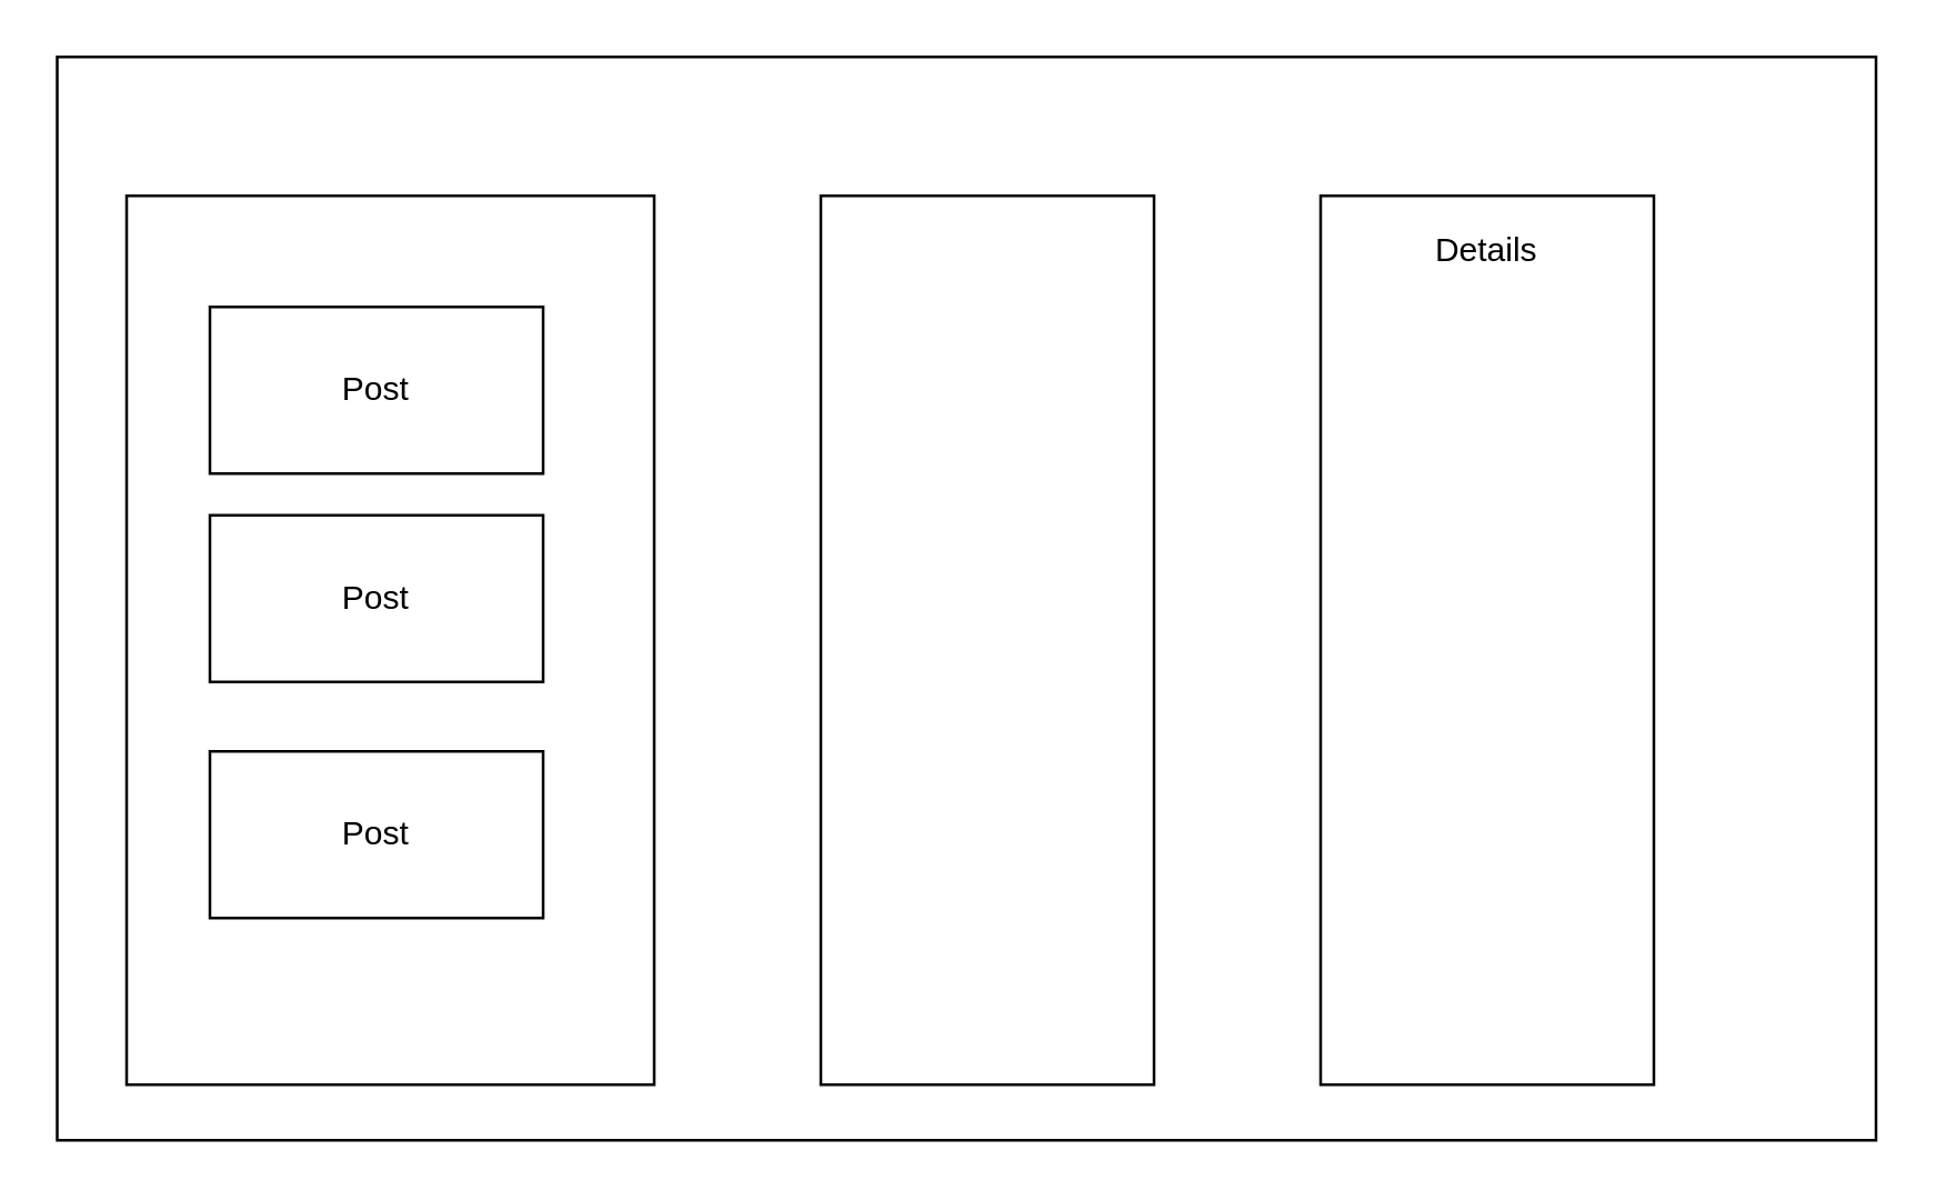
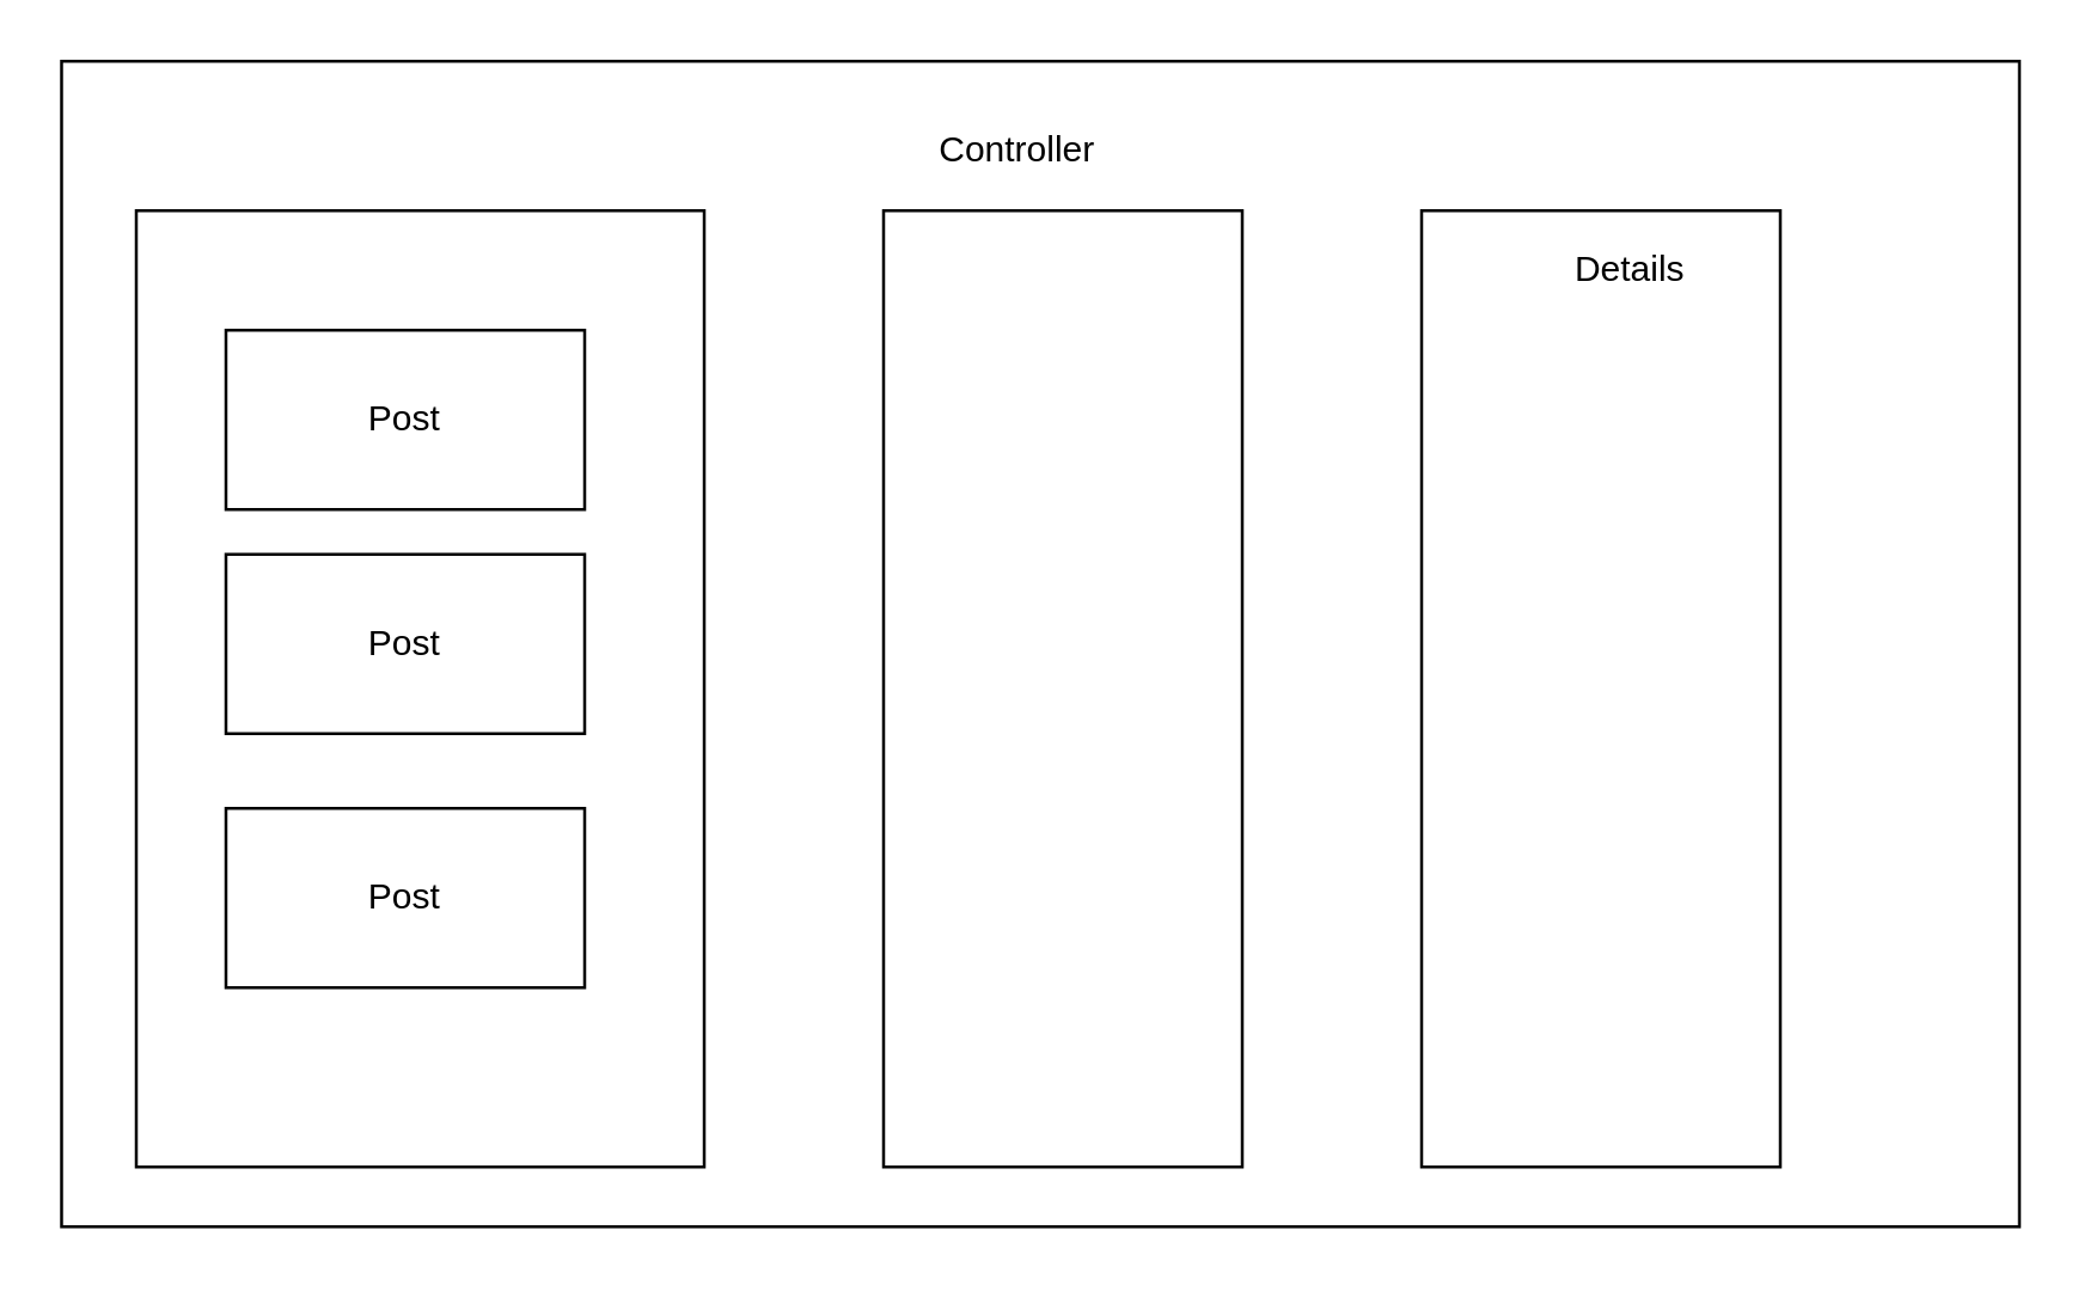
+ <mxCell id="3" value="Controller" style="text;html=1;strokeColor=none;fillColor=none;align=center;verticalAlign=middle;whiteSpace=wrap;rounded=0;" vertex="1" parent="1"><mxGeometry x="320" y="40" width="40" height="20" as="geometry" /></mxCell>
- <mxCell id="10" value="Details" style="text;html=1;strokeColor=none;fillColor=none;align=center;verticalAlign=middle;whiteSpace=wrap;rounded=0;" vertex="1" parent="1"><mxGeometry x="515" y="80" width="40" height="20" as="geometry" /></mxCell>
+ <mxCell id="10" value="Details" style="text;html=1;strokeColor=none;fillColor=none;align=center;verticalAlign=middle;whiteSpace=wrap;rounded=0;" vertex="1" parent="1"><mxGeometry x="525" y="80" width="40" height="20" as="geometry" /></mxCell>
